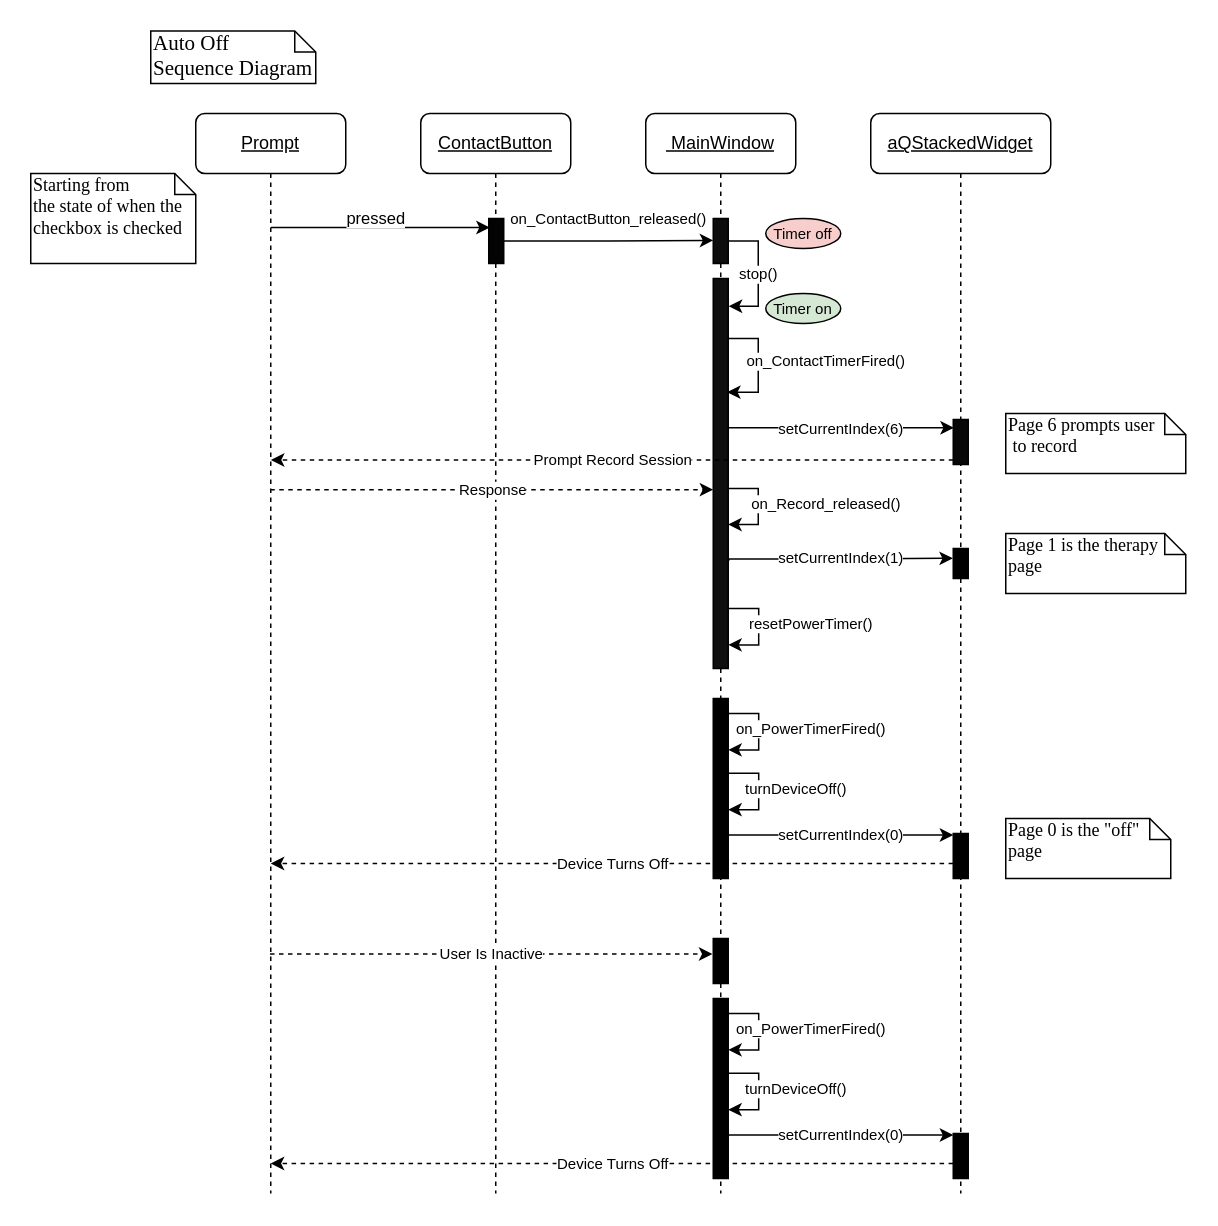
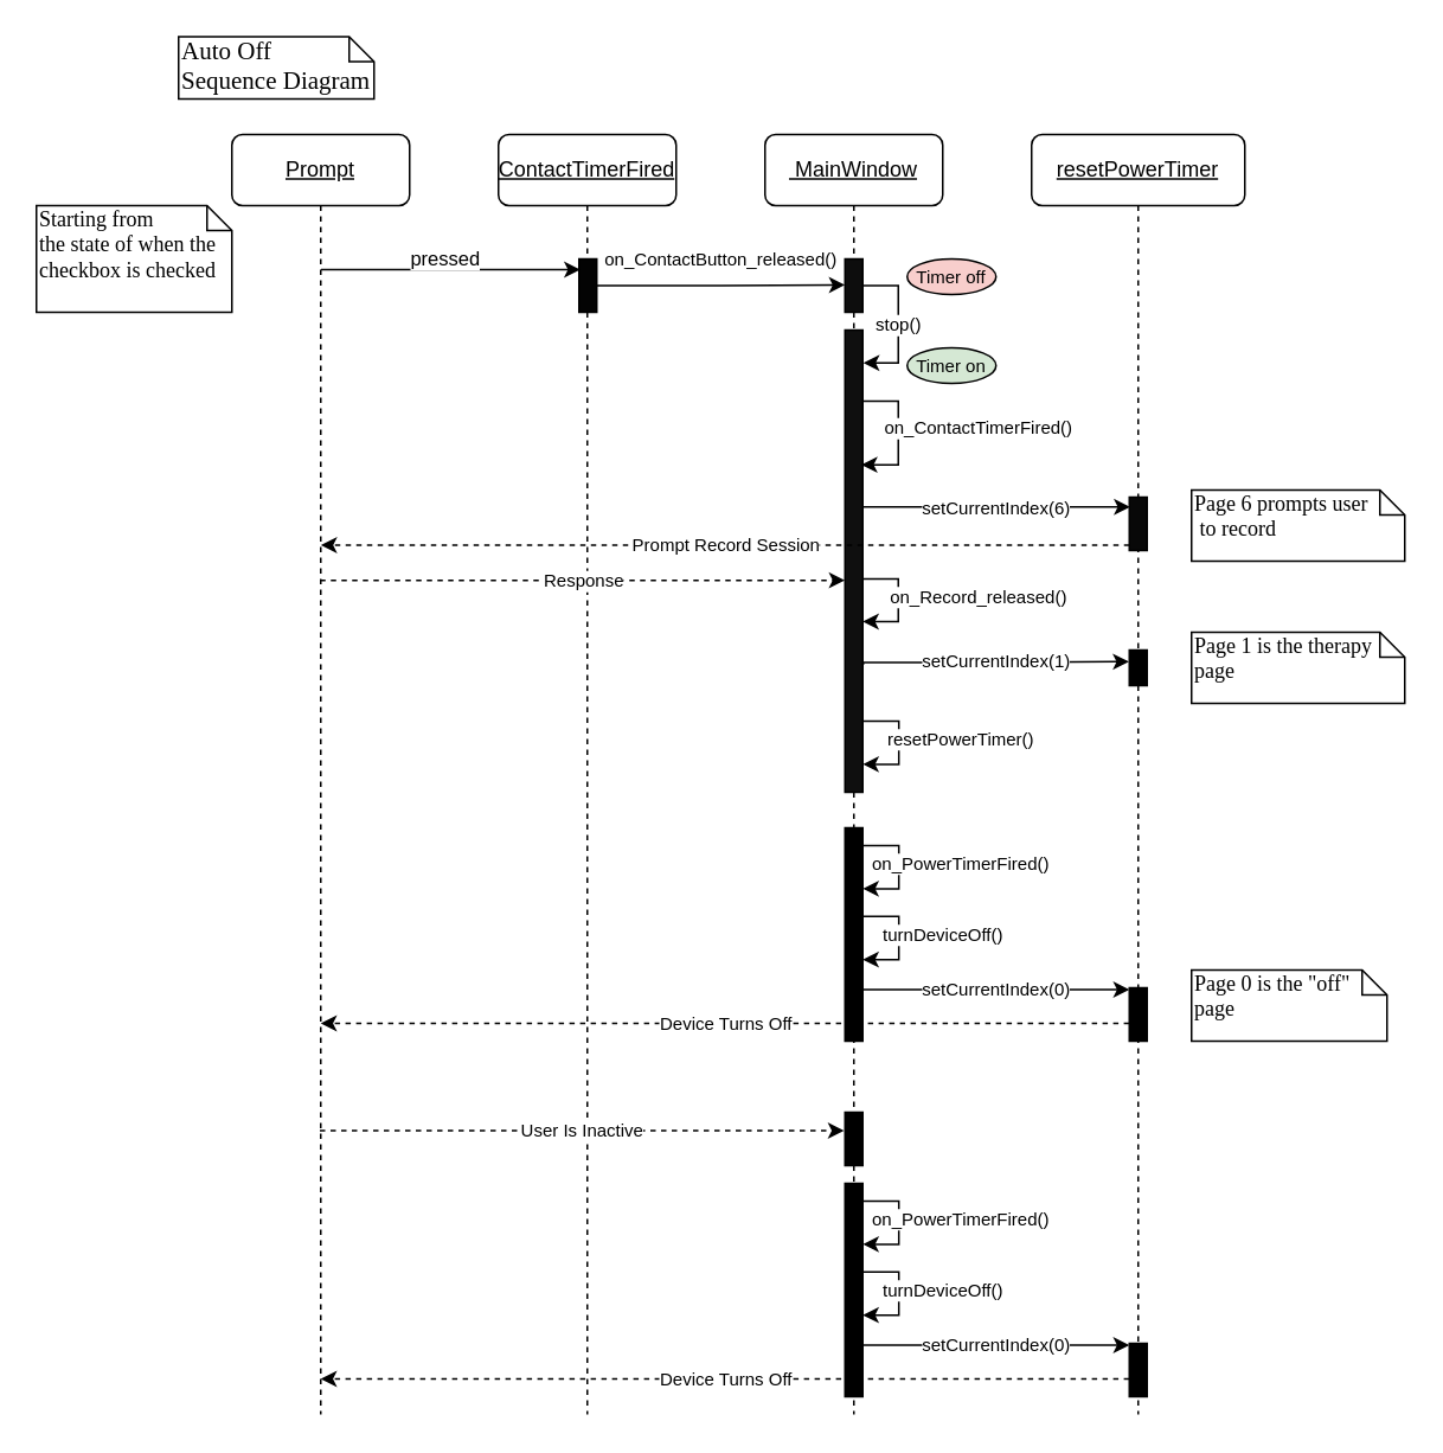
- <mxCell id="27" value="&lt;u&gt;&lt;font face=&quot;Helvetica&quot;&gt;ContactButton&lt;/font&gt;&lt;/u&gt;" style="shape=umlLifeline;perimeter=lifelinePerimeter;whiteSpace=wrap;html=1;container=1;collapsible=0;recursiveResize=0;outlineConnect=0;rounded=1;shadow=0;comic=0;labelBackgroundColor=none;strokeWidth=1;fontFamily=Verdana;fontSize=12;align=center;" parent="1" vertex="1"><mxGeometry x="280" y="75" width="100" height="720" as="geometry" /></mxCell>
+ <mxCell id="27" value="&lt;u&gt;&lt;font face=&quot;Helvetica&quot;&gt;ContactTimerFired&lt;/font&gt;&lt;/u&gt;" style="shape=umlLifeline;perimeter=lifelinePerimeter;whiteSpace=wrap;html=1;container=1;collapsible=0;recursiveResize=0;outlineConnect=0;rounded=1;shadow=0;comic=0;labelBackgroundColor=none;strokeWidth=1;fontFamily=Verdana;fontSize=12;align=center;" parent="1" vertex="1"><mxGeometry x="280" y="75" width="100" height="720" as="geometry" /></mxCell>
- <mxCell id="19" value="&lt;u&gt;&lt;font face=&quot;Helvetica&quot;&gt;aQStackedWidget&lt;/font&gt;&lt;/u&gt;" style="shape=umlLifeline;perimeter=lifelinePerimeter;whiteSpace=wrap;html=1;container=1;collapsible=0;recursiveResize=0;outlineConnect=0;rounded=1;shadow=0;comic=0;labelBackgroundColor=none;strokeWidth=1;fontFamily=Verdana;fontSize=12;align=center;" parent="1" vertex="1"><mxGeometry x="580" y="75" width="120" height="720" as="geometry" /></mxCell>
+ <mxCell id="19" value="&lt;u&gt;&lt;font face=&quot;Helvetica&quot;&gt;resetPowerTimer&lt;/font&gt;&lt;/u&gt;" style="shape=umlLifeline;perimeter=lifelinePerimeter;whiteSpace=wrap;html=1;container=1;collapsible=0;recursiveResize=0;outlineConnect=0;rounded=1;shadow=0;comic=0;labelBackgroundColor=none;strokeWidth=1;fontFamily=Verdana;fontSize=12;align=center;" parent="1" vertex="1"><mxGeometry x="580" y="75" width="120" height="720" as="geometry" /></mxCell>
